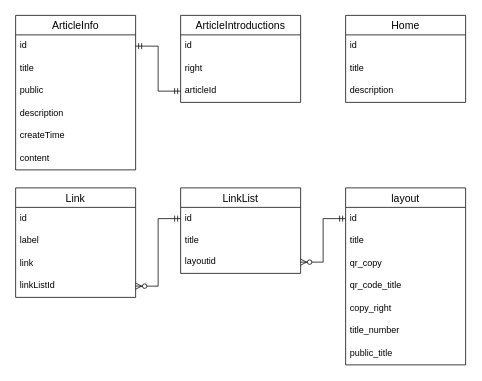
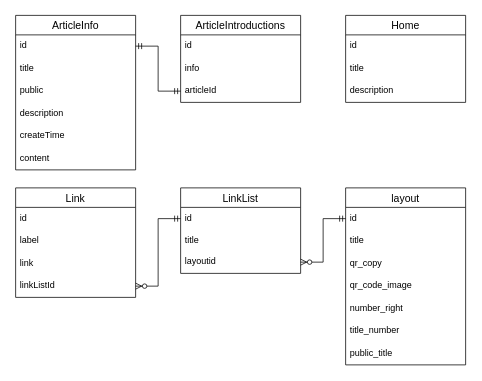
- <mxCell id="11" value="right" style="text;strokeColor=none;fillColor=none;spacingLeft=4;spacingRight=4;overflow=hidden;rotatable=0;points=[[0,0.5],[1,0.5]];portConstraint=eastwest;fontSize=12;" vertex="1" parent="9"><mxGeometry y="56" width="160" height="30" as="geometry" /></mxCell>
+ <mxCell id="11" value="info" style="text;strokeColor=none;fillColor=none;spacingLeft=4;spacingRight=4;overflow=hidden;rotatable=0;points=[[0,0.5],[1,0.5]];portConstraint=eastwest;fontSize=12;" vertex="1" parent="9"><mxGeometry y="56" width="160" height="30" as="geometry" /></mxCell>
- <mxCell id="21" value="qr_code_title" style="text;strokeColor=none;fillColor=none;spacingLeft=4;spacingRight=4;overflow=hidden;rotatable=0;points=[[0,0.5],[1,0.5]];portConstraint=eastwest;fontSize=12;" vertex="1" parent="17"><mxGeometry y="116" width="160" height="30" as="geometry" /></mxCell>
+ <mxCell id="21" value="qr_code_image" style="text;strokeColor=none;fillColor=none;spacingLeft=4;spacingRight=4;overflow=hidden;rotatable=0;points=[[0,0.5],[1,0.5]];portConstraint=eastwest;fontSize=12;" vertex="1" parent="17"><mxGeometry y="116" width="160" height="30" as="geometry" /></mxCell>
- <mxCell id="22" value="copy_right" style="text;strokeColor=none;fillColor=none;spacingLeft=4;spacingRight=4;overflow=hidden;rotatable=0;points=[[0,0.5],[1,0.5]];portConstraint=eastwest;fontSize=12;" vertex="1" parent="17"><mxGeometry y="146" width="160" height="30" as="geometry" /></mxCell>
+ <mxCell id="22" value="number_right" style="text;strokeColor=none;fillColor=none;spacingLeft=4;spacingRight=4;overflow=hidden;rotatable=0;points=[[0,0.5],[1,0.5]];portConstraint=eastwest;fontSize=12;" vertex="1" parent="17"><mxGeometry y="146" width="160" height="30" as="geometry" /></mxCell>
